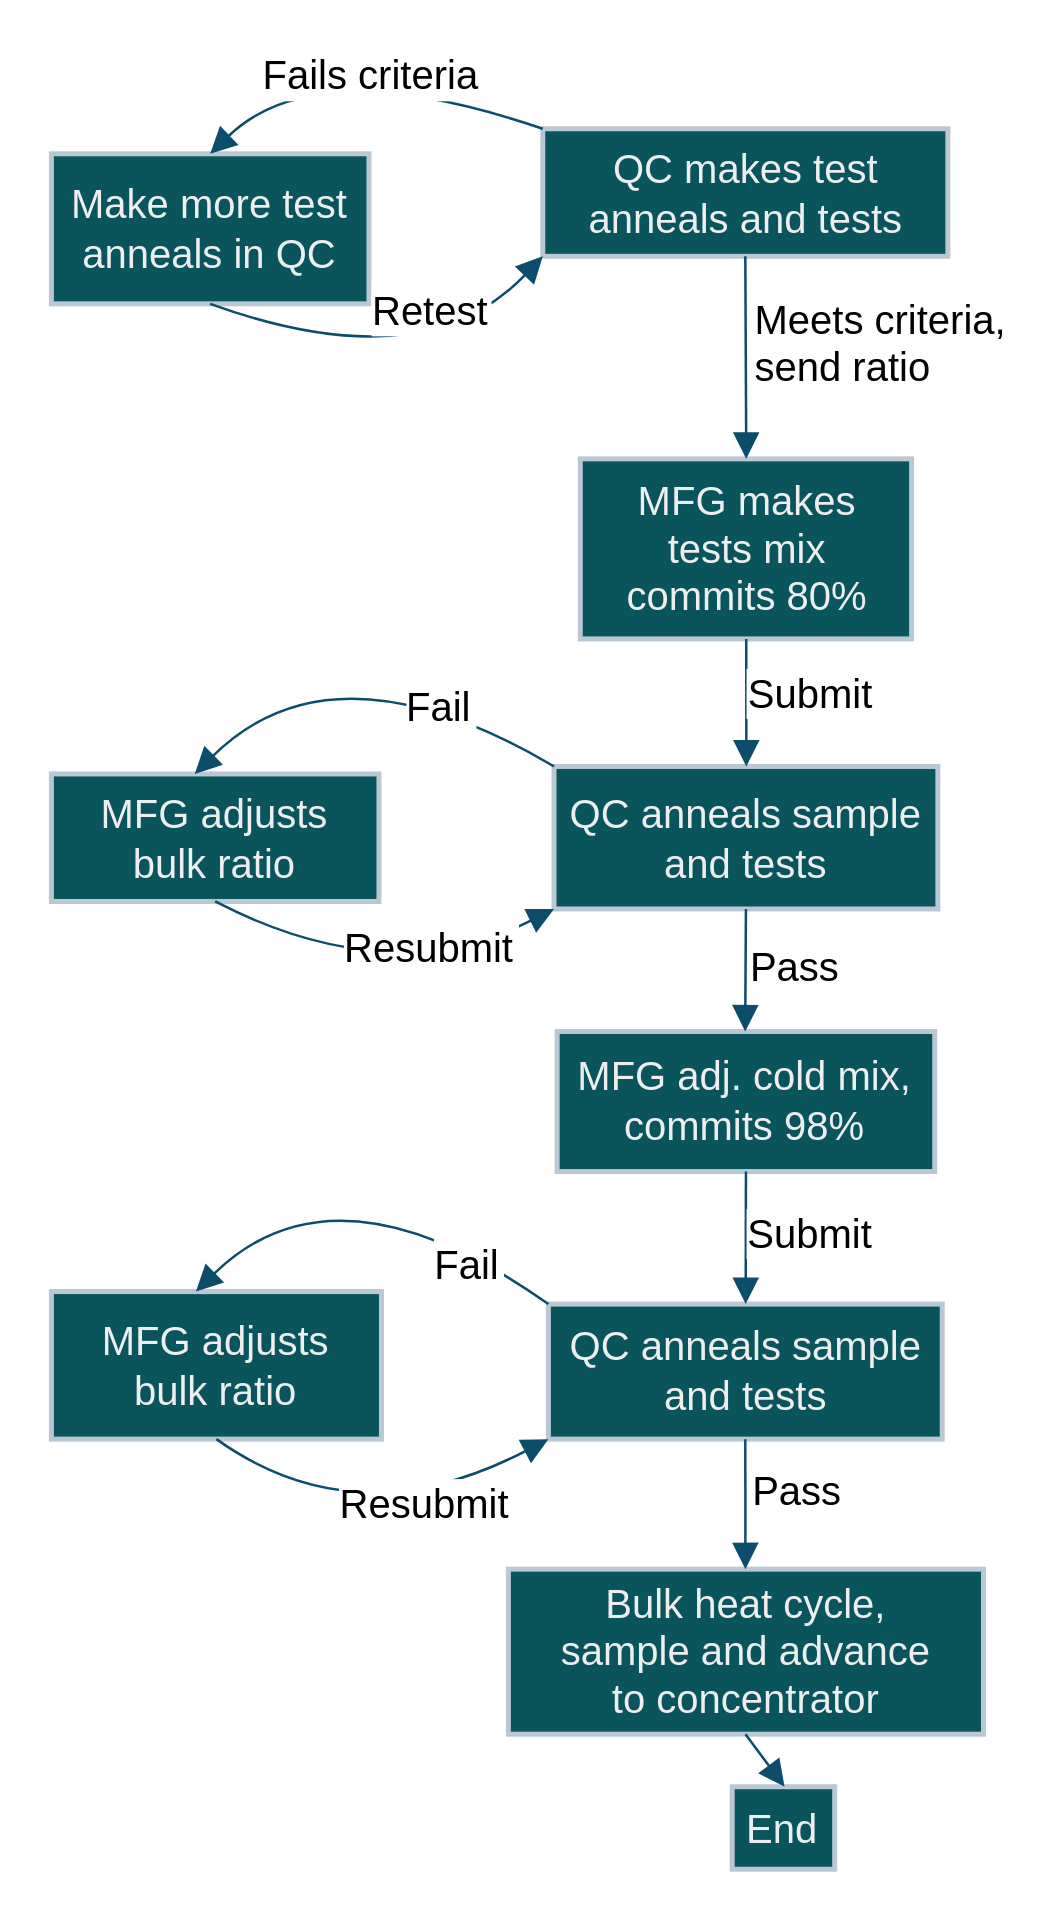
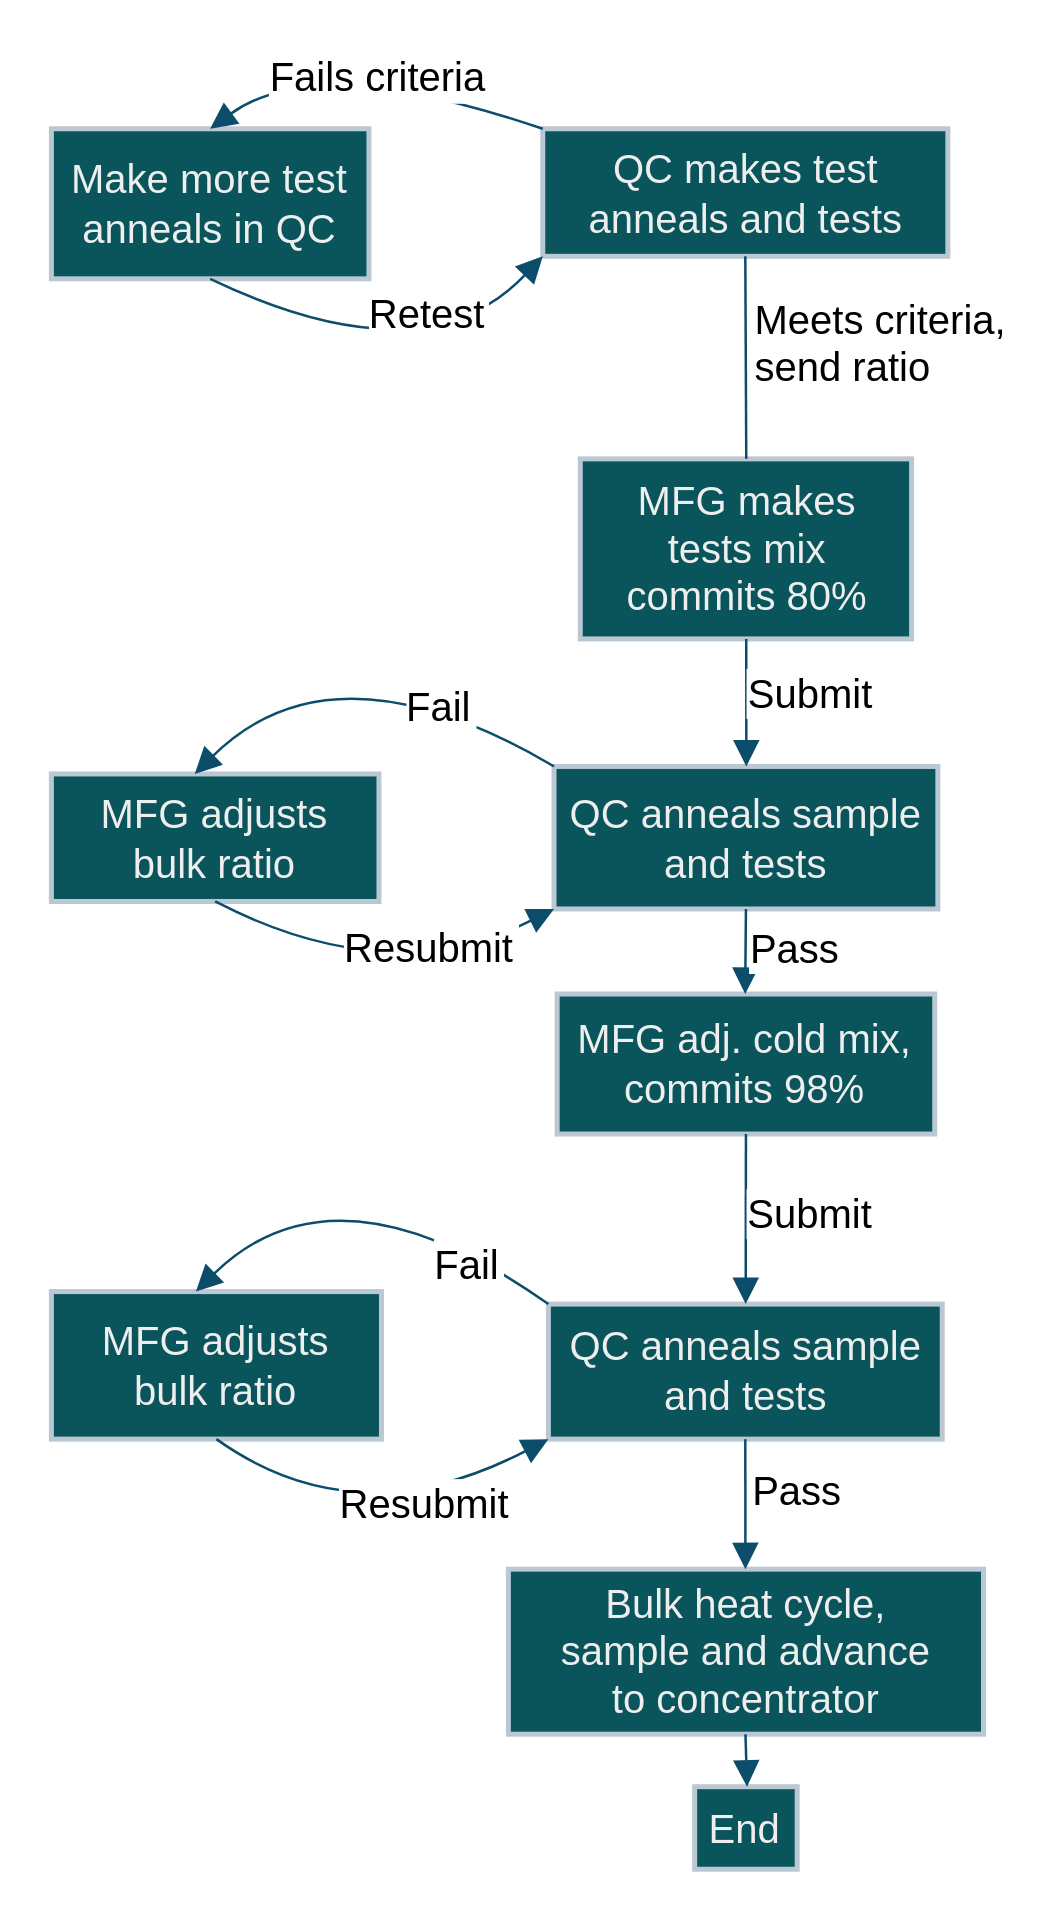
- <mxCell id="3" value="Make more test&#10;anneals in QC" style="whiteSpace=wrap;strokeWidth=2;fontSize=16;labelBackgroundColor=none;fillColor=#09555B;strokeColor=#BAC8D3;fontColor=#EEEEEE;" vertex="1" parent="1"><mxGeometry x="20" y="61" width="127" height="60" as="geometry" /></mxCell>
+ <mxCell id="3" value="Make more test&#10;anneals in QC" style="whiteSpace=wrap;strokeWidth=2;fontSize=16;labelBackgroundColor=none;fillColor=#09555B;strokeColor=#BAC8D3;fontColor=#EEEEEE;" vertex="1" parent="1"><mxGeometry x="20" y="51" width="127" height="60" as="geometry" /></mxCell>
- <mxCell id="13" value="Meets criteria,&#10;send ratio" style="curved=1;startArrow=none;endArrow=block;exitX=0.5;exitY=1;entryX=0.501;entryY=0.006;rounded=0;fontSize=16;startSize=8;endSize=8;exitDx=0;exitDy=0;align=left;labelBackgroundColor=default;strokeColor=#0B4D6A;fontColor=default;" edge="1" parent="1" source="2" target="4"><mxGeometry x="-0.16" y="2" relative="1" as="geometry"><Array as="points" /><mxPoint as="offset" /></mxGeometry></mxCell>
+ <mxCell id="13" value="Meets criteria,&#10;send ratio" style="curved=1;startArrow=none;endArrow=none;exitX=0.5;exitY=1;entryX=0.501;entryY=0.006;rounded=0;fontSize=16;startSize=8;endSize=8;exitDx=0;exitDy=0;align=left;labelBackgroundColor=default;strokeColor=#0B4D6A;fontColor=default;" edge="1" parent="1" source="2" target="4"><mxGeometry x="-0.16" y="2" relative="1" as="geometry"><Array as="points" /><mxPoint as="offset" /></mxGeometry></mxCell>
- <mxCell id="7" value="MFG adj. cold mix,&#10;commits 98%" style="whiteSpace=wrap;strokeWidth=2;fontSize=16;labelBackgroundColor=none;fillColor=#09555B;strokeColor=#BAC8D3;fontColor=#EEEEEE;" vertex="1" parent="1"><mxGeometry x="222.25" y="412" width="151" height="56" as="geometry" /></mxCell>
+ <mxCell id="7" value="MFG adj. cold mix,&#10;commits 98%" style="whiteSpace=wrap;strokeWidth=2;fontSize=16;labelBackgroundColor=none;fillColor=#09555B;strokeColor=#BAC8D3;fontColor=#EEEEEE;" vertex="1" parent="1"><mxGeometry x="222.25" y="397" width="151" height="56" as="geometry" /></mxCell>
- <mxCell id="10" value="End" style="whiteSpace=wrap;strokeWidth=2;fontSize=16;labelBackgroundColor=none;fillColor=#09555B;strokeColor=#BAC8D3;fontColor=#EEEEEE;" vertex="1" parent="1"><mxGeometry x="292.25" y="714" width="41" height="33" as="geometry" /></mxCell>
+ <mxCell id="10" value="End" style="whiteSpace=wrap;strokeWidth=2;fontSize=16;labelBackgroundColor=none;fillColor=#09555B;strokeColor=#BAC8D3;fontColor=#EEEEEE;" vertex="1" parent="1"><mxGeometry x="277.25" y="714" width="41" height="33" as="geometry" /></mxCell>
